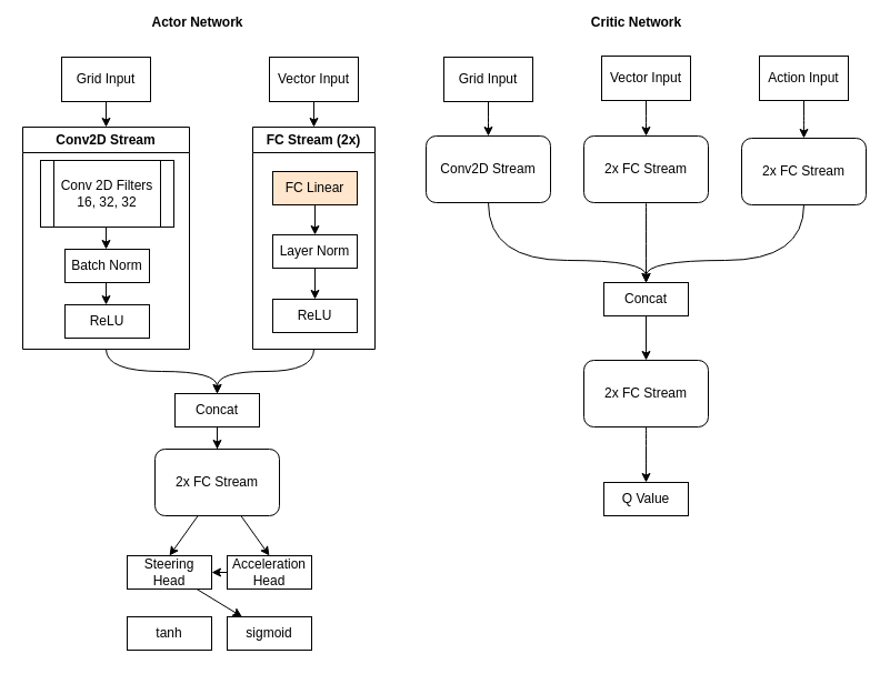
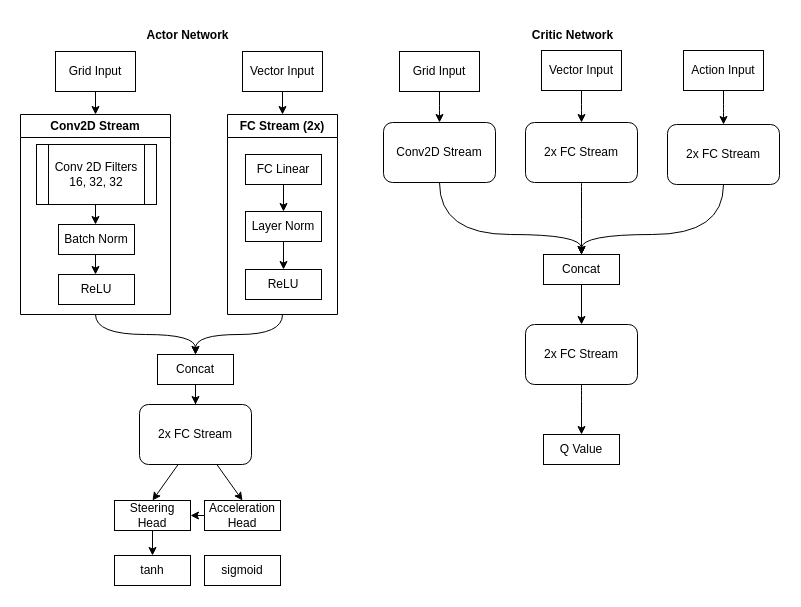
- <mxCell id="33" value="Actor Network" style="text;html=1;align=center;verticalAlign=middle;resizable=0;points=[];autosize=1;strokeColor=none;fillColor=none;fontStyle=1" vertex="1" parent="1"><mxGeometry x="127" y="5" width="100" height="30" as="geometry" /></mxCell>
+ <mxCell id="33" value="Actor Network" style="text;html=1;align=center;verticalAlign=middle;resizable=0;points=[];autosize=1;strokeColor=none;fillColor=none;fontStyle=1" vertex="1" parent="1"><mxGeometry x="137" y="20" width="100" height="30" as="geometry" /></mxCell>
- <mxCell id="38" value="Critic Network" style="text;html=1;align=center;verticalAlign=middle;resizable=0;points=[];autosize=1;strokeColor=none;fillColor=none;fontStyle=1" vertex="1" parent="1"><mxGeometry x="522" y="5" width="100" height="30" as="geometry" /></mxCell>
+ <mxCell id="38" value="Critic Network" style="text;html=1;align=center;verticalAlign=middle;resizable=0;points=[];autosize=1;strokeColor=none;fillColor=none;fontStyle=1" vertex="1" parent="1"><mxGeometry x="522" y="20" width="100" height="30" as="geometry" /></mxCell>
- <mxCell id="16" value="FC Linear" style="rounded=0;whiteSpace=wrap;html=1;fillColor=#ffe6cc;" vertex="1" parent="1"><mxGeometry x="245" y="154" width="76" height="30" as="geometry" /></mxCell>
+ <mxCell id="16" value="FC Linear" style="rounded=0;whiteSpace=wrap;html=1;" vertex="1" parent="1"><mxGeometry x="245" y="154" width="76" height="30" as="geometry" /></mxCell>
- <mxCell id="27" style="edgeStyle=none;rounded=0;orthogonalLoop=1;jettySize=auto;html=1;" edge="1" parent="1" source="28" target="32"><mxGeometry relative="1" as="geometry" /></mxCell>
+ <mxCell id="27" style="edgeStyle=none;rounded=0;orthogonalLoop=1;jettySize=auto;html=1;entryX=0.5;entryY=0;entryDx=0;entryDy=0;" edge="1" parent="1" source="28" target="31"><mxGeometry relative="1" as="geometry" /></mxCell>
